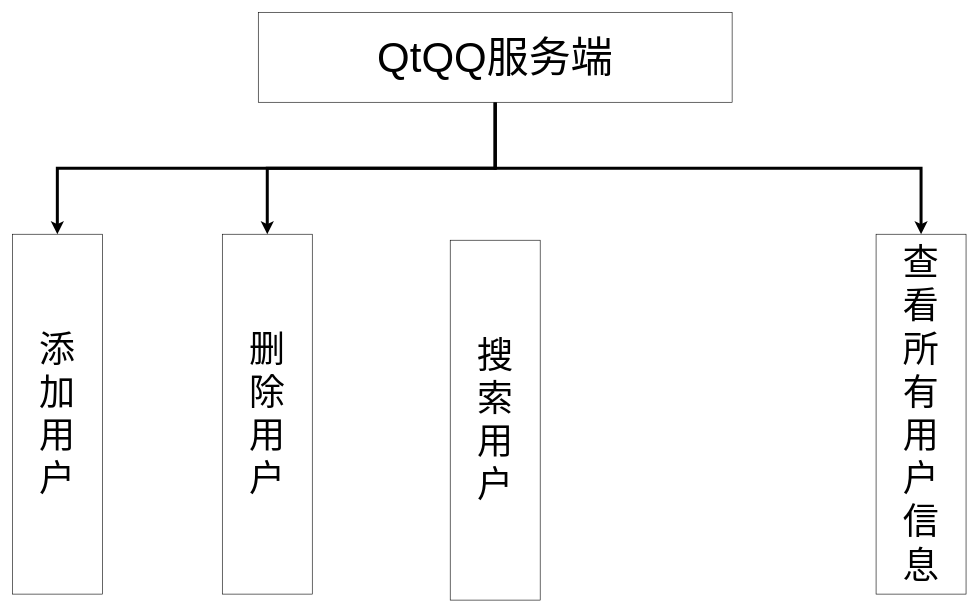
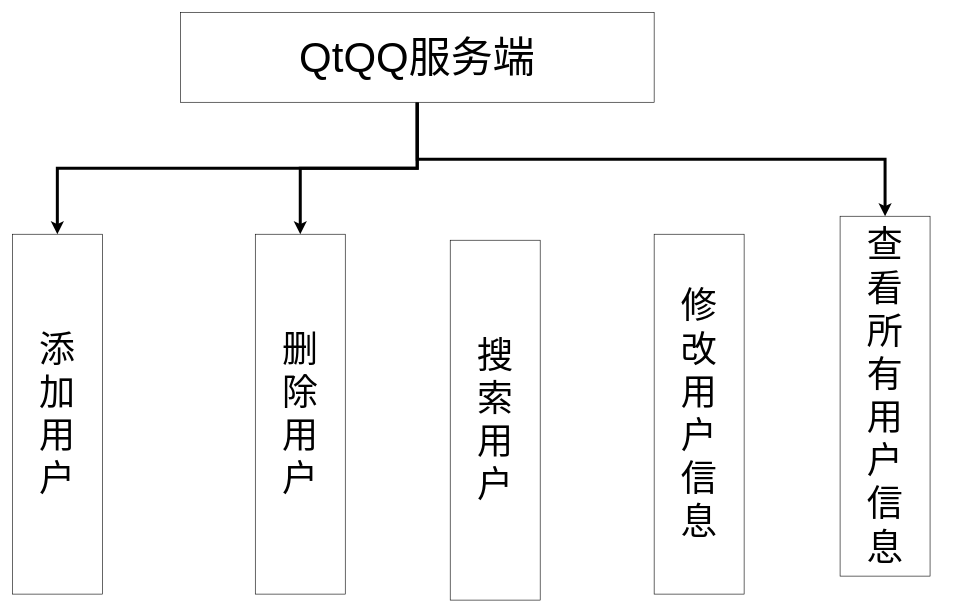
- <mxCell id="5" value="&lt;font style=&quot;font-size: 70px;&quot;&gt;QtQQ服务端&lt;/font&gt;" style="rounded=0;whiteSpace=wrap;html=1;" parent="1" vertex="1"><mxGeometry x="430" y="20" width="790" height="150" as="geometry" /></mxCell>
+ <mxCell id="5" value="&lt;font style=&quot;font-size: 70px;&quot;&gt;QtQQ服务端&lt;/font&gt;" style="rounded=0;whiteSpace=wrap;html=1;" parent="1" vertex="1"><mxGeometry x="300" y="20" width="790" height="150" as="geometry" /></mxCell>
- <mxCell id="7" value="&lt;span style=&quot;font-size: 60px;&quot;&gt;删&lt;/span&gt;&lt;div&gt;&lt;span style=&quot;font-size: 60px;&quot;&gt;除&lt;/span&gt;&lt;br&gt;&lt;div&gt;&lt;font style=&quot;font-size: 60px;&quot;&gt;用&lt;/font&gt;&lt;/div&gt;&lt;div&gt;&lt;font style=&quot;font-size: 60px;&quot;&gt;户&lt;/font&gt;&lt;/div&gt;&lt;/div&gt;" style="rounded=0;whiteSpace=wrap;html=1;" parent="1" vertex="1"><mxGeometry x="370" y="390" width="150" height="600" as="geometry" /></mxCell>
+ <mxCell id="7" value="&lt;span style=&quot;font-size: 60px;&quot;&gt;删&lt;/span&gt;&lt;div&gt;&lt;span style=&quot;font-size: 60px;&quot;&gt;除&lt;/span&gt;&lt;br&gt;&lt;div&gt;&lt;font style=&quot;font-size: 60px;&quot;&gt;用&lt;/font&gt;&lt;/div&gt;&lt;div&gt;&lt;font style=&quot;font-size: 60px;&quot;&gt;户&lt;/font&gt;&lt;/div&gt;&lt;/div&gt;" style="rounded=0;whiteSpace=wrap;html=1;" parent="1" vertex="1"><mxGeometry x="425" y="390" width="150" height="600" as="geometry" /></mxCell>
+ <mxCell id="8" value="&lt;span style=&quot;font-size: 60px;&quot;&gt;修&lt;/span&gt;&lt;div&gt;&lt;span style=&quot;font-size: 60px;&quot;&gt;改&lt;/span&gt;&lt;/div&gt;&lt;div&gt;&lt;span style=&quot;font-size: 60px;&quot;&gt;用&lt;/span&gt;&lt;/div&gt;&lt;div&gt;&lt;span style=&quot;font-size: 60px;&quot;&gt;户&lt;/span&gt;&lt;/div&gt;&lt;div&gt;&lt;span style=&quot;font-size: 60px;&quot;&gt;信&lt;/span&gt;&lt;/div&gt;&lt;div&gt;&lt;span style=&quot;font-size: 60px;&quot;&gt;息&lt;/span&gt;&lt;/div&gt;" style="rounded=0;whiteSpace=wrap;html=1;" parent="1" vertex="1"><mxGeometry x="1090" y="390" width="150" height="600" as="geometry" /></mxCell>
- <mxCell id="9" value="&lt;span style=&quot;font-size: 60px;&quot;&gt;查&lt;/span&gt;&lt;div&gt;&lt;span style=&quot;font-size: 60px;&quot;&gt;看&lt;/span&gt;&lt;/div&gt;&lt;div&gt;&lt;span style=&quot;font-size: 60px;&quot;&gt;所&lt;/span&gt;&lt;/div&gt;&lt;div&gt;&lt;span style=&quot;font-size: 60px;&quot;&gt;有&lt;/span&gt;&lt;/div&gt;&lt;div&gt;&lt;span style=&quot;font-size: 60px;&quot;&gt;用&lt;/span&gt;&lt;/div&gt;&lt;div&gt;&lt;span style=&quot;font-size: 60px;&quot;&gt;户&lt;/span&gt;&lt;/div&gt;&lt;div&gt;&lt;span style=&quot;font-size: 60px;&quot;&gt;信&lt;/span&gt;&lt;/div&gt;&lt;div&gt;&lt;span style=&quot;font-size: 60px;&quot;&gt;息&lt;/span&gt;&lt;/div&gt;" style="rounded=0;whiteSpace=wrap;html=1;" parent="1" vertex="1"><mxGeometry x="1460" y="390" width="150" height="600" as="geometry" /></mxCell>
+ <mxCell id="9" value="&lt;span style=&quot;font-size: 60px;&quot;&gt;查&lt;/span&gt;&lt;div&gt;&lt;span style=&quot;font-size: 60px;&quot;&gt;看&lt;/span&gt;&lt;/div&gt;&lt;div&gt;&lt;span style=&quot;font-size: 60px;&quot;&gt;所&lt;/span&gt;&lt;/div&gt;&lt;div&gt;&lt;span style=&quot;font-size: 60px;&quot;&gt;有&lt;/span&gt;&lt;/div&gt;&lt;div&gt;&lt;span style=&quot;font-size: 60px;&quot;&gt;用&lt;/span&gt;&lt;/div&gt;&lt;div&gt;&lt;span style=&quot;font-size: 60px;&quot;&gt;户&lt;/span&gt;&lt;/div&gt;&lt;div&gt;&lt;span style=&quot;font-size: 60px;&quot;&gt;信&lt;/span&gt;&lt;/div&gt;&lt;div&gt;&lt;span style=&quot;font-size: 60px;&quot;&gt;息&lt;/span&gt;&lt;/div&gt;" style="rounded=0;whiteSpace=wrap;html=1;" parent="1" vertex="1"><mxGeometry x="1400" y="360" width="150" height="600" as="geometry" /></mxCell>
